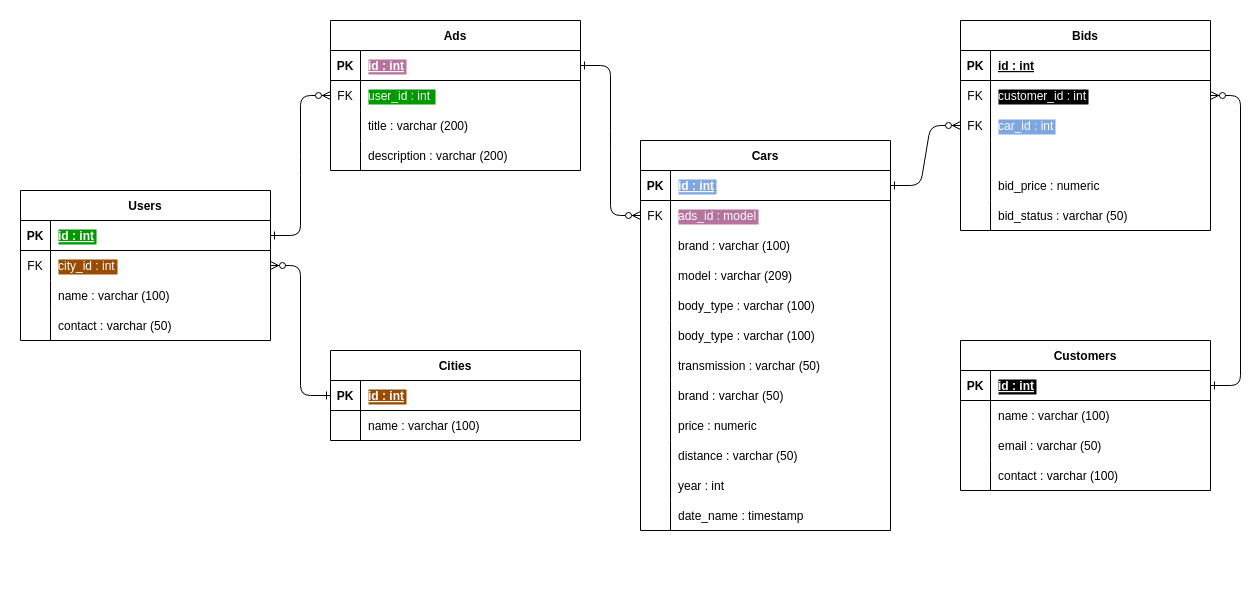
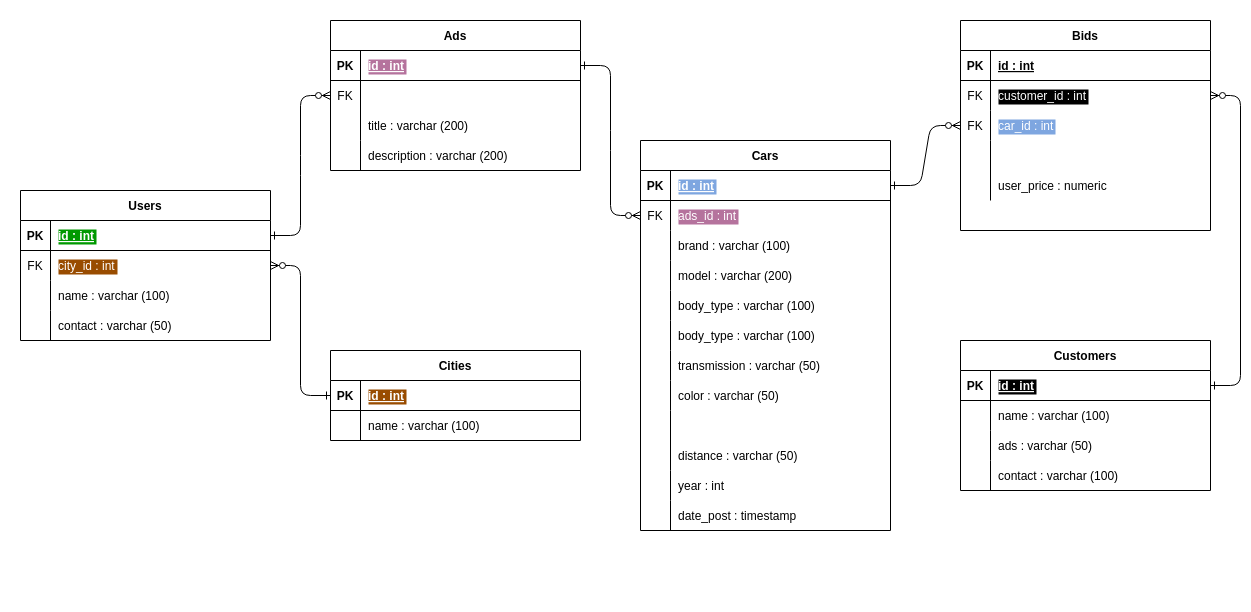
- <mxCell id="10" value="user_id : int " style="shape=partialRectangle;overflow=hidden;connectable=0;fillColor=none;top=0;left=0;bottom=0;right=0;align=left;spacingLeft=6;fontColor=#FFFFFF;labelBackgroundColor=#009900;" vertex="1" parent="8"><mxGeometry x="30" width="220" height="30" as="geometry"><mxRectangle width="220" height="30" as="alternateBounds" /></mxGeometry></mxCell>
- <mxCell id="101" value="bid_price : numeric" style="shape=partialRectangle;overflow=hidden;connectable=0;fillColor=none;top=0;left=0;bottom=0;right=0;align=left;spacingLeft=6;" vertex="1" parent="99"><mxGeometry x="30" width="220" height="30" as="geometry"><mxRectangle width="220" height="30" as="alternateBounds" /></mxGeometry></mxCell>
+ <mxCell id="101" value="user_price : numeric" style="shape=partialRectangle;overflow=hidden;connectable=0;fillColor=none;top=0;left=0;bottom=0;right=0;align=left;spacingLeft=6;" vertex="1" parent="99"><mxGeometry x="30" width="220" height="30" as="geometry"><mxRectangle width="220" height="30" as="alternateBounds" /></mxGeometry></mxCell>
- <mxCell id="23" value="ads_id : model" style="shape=partialRectangle;overflow=hidden;connectable=0;fillColor=none;top=0;left=0;bottom=0;right=0;align=left;spacingLeft=6;labelBackgroundColor=#B5739D;fontColor=#FFFFFF;" vertex="1" parent="21"><mxGeometry x="30" width="220" height="30" as="geometry"><mxRectangle width="220" height="30" as="alternateBounds" /></mxGeometry></mxCell>
+ <mxCell id="23" value="ads_id : int" style="shape=partialRectangle;overflow=hidden;connectable=0;fillColor=none;top=0;left=0;bottom=0;right=0;align=left;spacingLeft=6;labelBackgroundColor=#B5739D;fontColor=#FFFFFF;" vertex="1" parent="21"><mxGeometry x="30" width="220" height="30" as="geometry"><mxRectangle width="220" height="30" as="alternateBounds" /></mxGeometry></mxCell>
- <mxCell id="104" value="bid_status : varchar (50)" style="shape=partialRectangle;overflow=hidden;connectable=0;fillColor=none;top=0;left=0;bottom=0;right=0;align=left;spacingLeft=6;" vertex="1" parent="102"><mxGeometry x="30" width="220" height="30" as="geometry"><mxRectangle width="220" height="30" as="alternateBounds" /></mxGeometry></mxCell>
- <mxCell id="29" value="model : varchar (209)" style="shape=partialRectangle;overflow=hidden;connectable=0;fillColor=none;top=0;left=0;bottom=0;right=0;align=left;spacingLeft=6;" vertex="1" parent="27"><mxGeometry x="30" width="220" height="30" as="geometry"><mxRectangle width="220" height="30" as="alternateBounds" /></mxGeometry></mxCell>
+ <mxCell id="29" value="model : varchar (200)" style="shape=partialRectangle;overflow=hidden;connectable=0;fillColor=none;top=0;left=0;bottom=0;right=0;align=left;spacingLeft=6;" vertex="1" parent="27"><mxGeometry x="30" width="220" height="30" as="geometry"><mxRectangle width="220" height="30" as="alternateBounds" /></mxGeometry></mxCell>
- <mxCell id="41" value="brand : varchar (50)" style="shape=partialRectangle;overflow=hidden;connectable=0;fillColor=none;top=0;left=0;bottom=0;right=0;align=left;spacingLeft=6;" vertex="1" parent="39"><mxGeometry x="30" width="220" height="30" as="geometry"><mxRectangle width="220" height="30" as="alternateBounds" /></mxGeometry></mxCell>
+ <mxCell id="41" value="color : varchar (50)" style="shape=partialRectangle;overflow=hidden;connectable=0;fillColor=none;top=0;left=0;bottom=0;right=0;align=left;spacingLeft=6;" vertex="1" parent="39"><mxGeometry x="30" width="220" height="30" as="geometry"><mxRectangle width="220" height="30" as="alternateBounds" /></mxGeometry></mxCell>
- <mxCell id="44" value="price : numeric" style="shape=partialRectangle;overflow=hidden;connectable=0;fillColor=none;top=0;left=0;bottom=0;right=0;align=left;spacingLeft=6;" vertex="1" parent="42"><mxGeometry x="30" width="220" height="30" as="geometry"><mxRectangle width="220" height="30" as="alternateBounds" /></mxGeometry></mxCell>
- <mxCell id="83" value="email : varchar (50)" style="shape=partialRectangle;overflow=hidden;connectable=0;fillColor=none;top=0;left=0;bottom=0;right=0;align=left;spacingLeft=6;" vertex="1" parent="81"><mxGeometry x="30" width="220" height="30" as="geometry"><mxRectangle width="220" height="30" as="alternateBounds" /></mxGeometry></mxCell>
+ <mxCell id="83" value="ads : varchar (50)" style="shape=partialRectangle;overflow=hidden;connectable=0;fillColor=none;top=0;left=0;bottom=0;right=0;align=left;spacingLeft=6;" vertex="1" parent="81"><mxGeometry x="30" width="220" height="30" as="geometry"><mxRectangle width="220" height="30" as="alternateBounds" /></mxGeometry></mxCell>
- <mxCell id="53" value="date_name : timestamp" style="shape=partialRectangle;overflow=hidden;connectable=0;fillColor=none;top=0;left=0;bottom=0;right=0;align=left;spacingLeft=6;" vertex="1" parent="51"><mxGeometry x="30" width="220" height="30" as="geometry"><mxRectangle width="220" height="30" as="alternateBounds" /></mxGeometry></mxCell>
+ <mxCell id="53" value="date_post : timestamp" style="shape=partialRectangle;overflow=hidden;connectable=0;fillColor=none;top=0;left=0;bottom=0;right=0;align=left;spacingLeft=6;" vertex="1" parent="51"><mxGeometry x="30" width="220" height="30" as="geometry"><mxRectangle width="220" height="30" as="alternateBounds" /></mxGeometry></mxCell>
